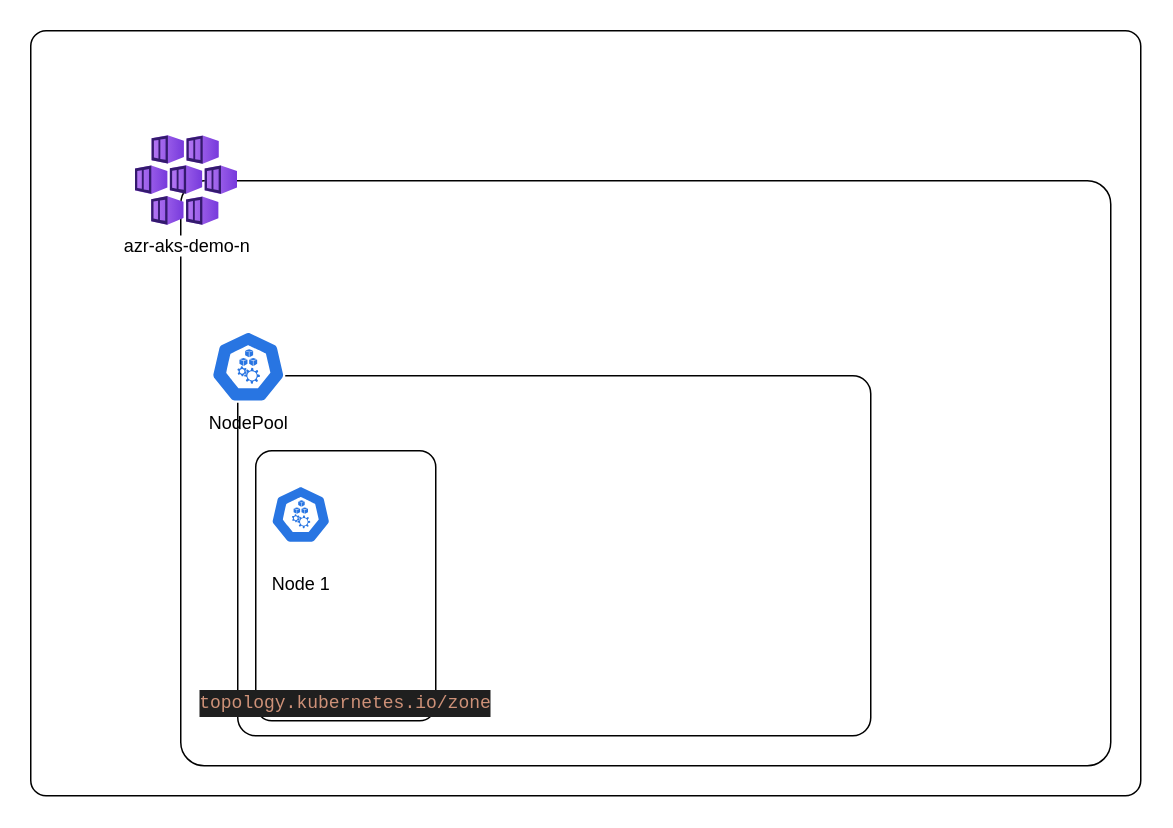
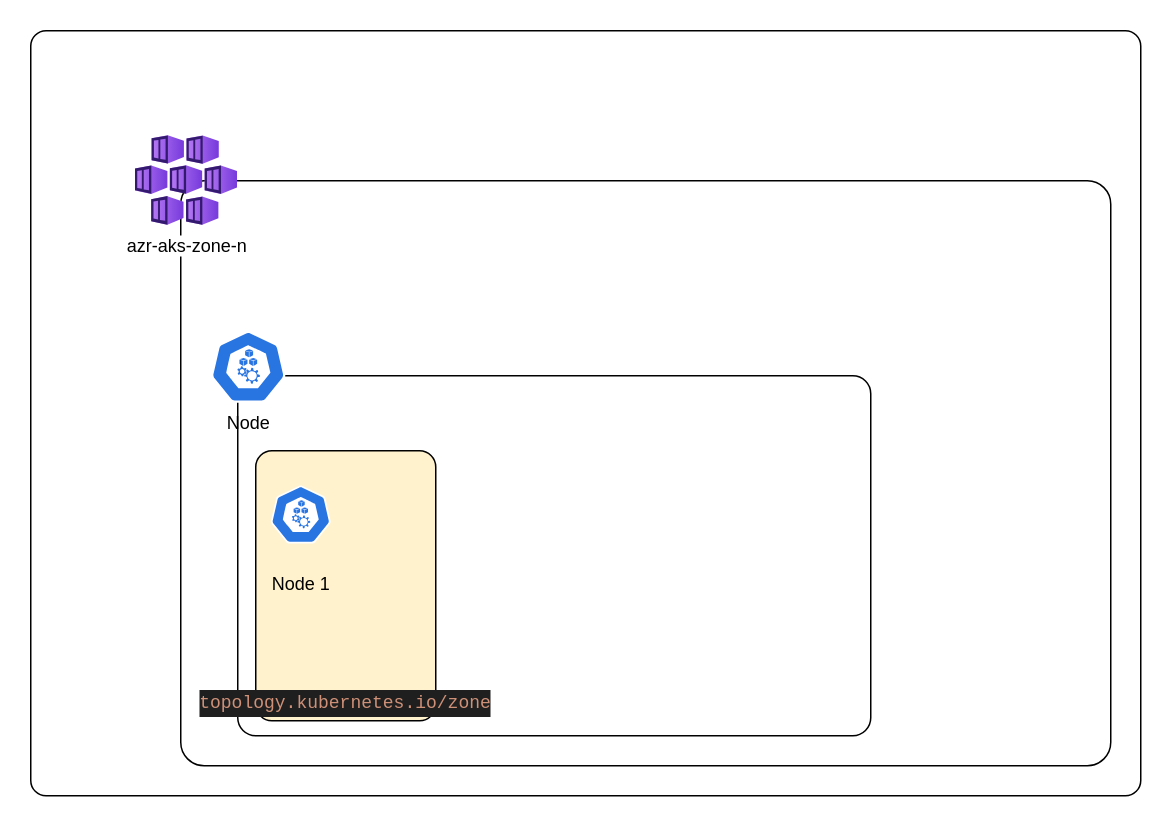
- <mxCell id="4" value="azr-aks-demo-n" style="aspect=fixed;html=1;points=[];align=center;image;fontSize=12;image=img/lib/azure2/containers/Kubernetes_Services.svg;" vertex="1" parent="1"><mxGeometry x="90" y="90" width="68" height="60" as="geometry" /></mxCell>
+ <mxCell id="4" value="azr-aks-zone-n" style="aspect=fixed;html=1;points=[];align=center;image;fontSize=12;image=img/lib/azure2/containers/Kubernetes_Services.svg;" vertex="1" parent="1"><mxGeometry x="90" y="90" width="68" height="60" as="geometry" /></mxCell>
- <mxCell id="6" value="NodePool" style="sketch=0;html=1;dashed=0;whitespace=wrap;fillColor=#2875E2;strokeColor=#ffffff;points=[[0.005,0.63,0],[0.1,0.2,0],[0.9,0.2,0],[0.5,0,0],[0.995,0.63,0],[0.72,0.99,0],[0.5,1,0],[0.28,0.99,0]];verticalLabelPosition=bottom;align=center;verticalAlign=top;shape=mxgraph.kubernetes.icon;prIcon=node" vertex="1" parent="1"><mxGeometry x="140" y="220" width="50" height="48" as="geometry" /></mxCell>
+ <mxCell id="6" value="Node" style="sketch=0;html=1;dashed=0;whitespace=wrap;fillColor=#2875E2;strokeColor=#ffffff;points=[[0.005,0.63,0],[0.1,0.2,0],[0.9,0.2,0],[0.5,0,0],[0.995,0.63,0],[0.72,0.99,0],[0.5,1,0],[0.28,0.99,0]];verticalLabelPosition=bottom;align=center;verticalAlign=top;shape=mxgraph.kubernetes.icon;prIcon=node" vertex="1" parent="1"><mxGeometry x="140" y="220" width="50" height="48" as="geometry" /></mxCell>
- <mxCell id="7" value="&lt;div style=&quot;color: rgb(204, 204, 204); background-color: rgb(31, 31, 31); font-family: Menlo, Monaco, &amp;quot;Courier New&amp;quot;, monospace; line-height: 18px; font-size: 12px;&quot;&gt;&lt;span style=&quot;color: rgb(206, 145, 120); font-size: 12px;&quot;&gt;topology.kubernetes.io/zone&lt;/span&gt;&lt;/div&gt;" style="rounded=1;whiteSpace=wrap;html=1;arcSize=9;verticalAlign=bottom;fontSize=12;" vertex="1" parent="1"><mxGeometry x="170" y="300" width="120" height="180" as="geometry" /></mxCell>
+ <mxCell id="7" value="&lt;div style=&quot;color: rgb(204, 204, 204); background-color: rgb(31, 31, 31); font-family: Menlo, Monaco, &amp;quot;Courier New&amp;quot;, monospace; line-height: 18px; font-size: 12px;&quot;&gt;&lt;span style=&quot;color: rgb(206, 145, 120); font-size: 12px;&quot;&gt;topology.kubernetes.io/zone&lt;/span&gt;&lt;/div&gt;" style="rounded=1;whiteSpace=wrap;html=1;arcSize=9;verticalAlign=bottom;fontSize=12;fillColor=#fff2cc;" vertex="1" parent="1"><mxGeometry x="170" y="300" width="120" height="180" as="geometry" /></mxCell>
